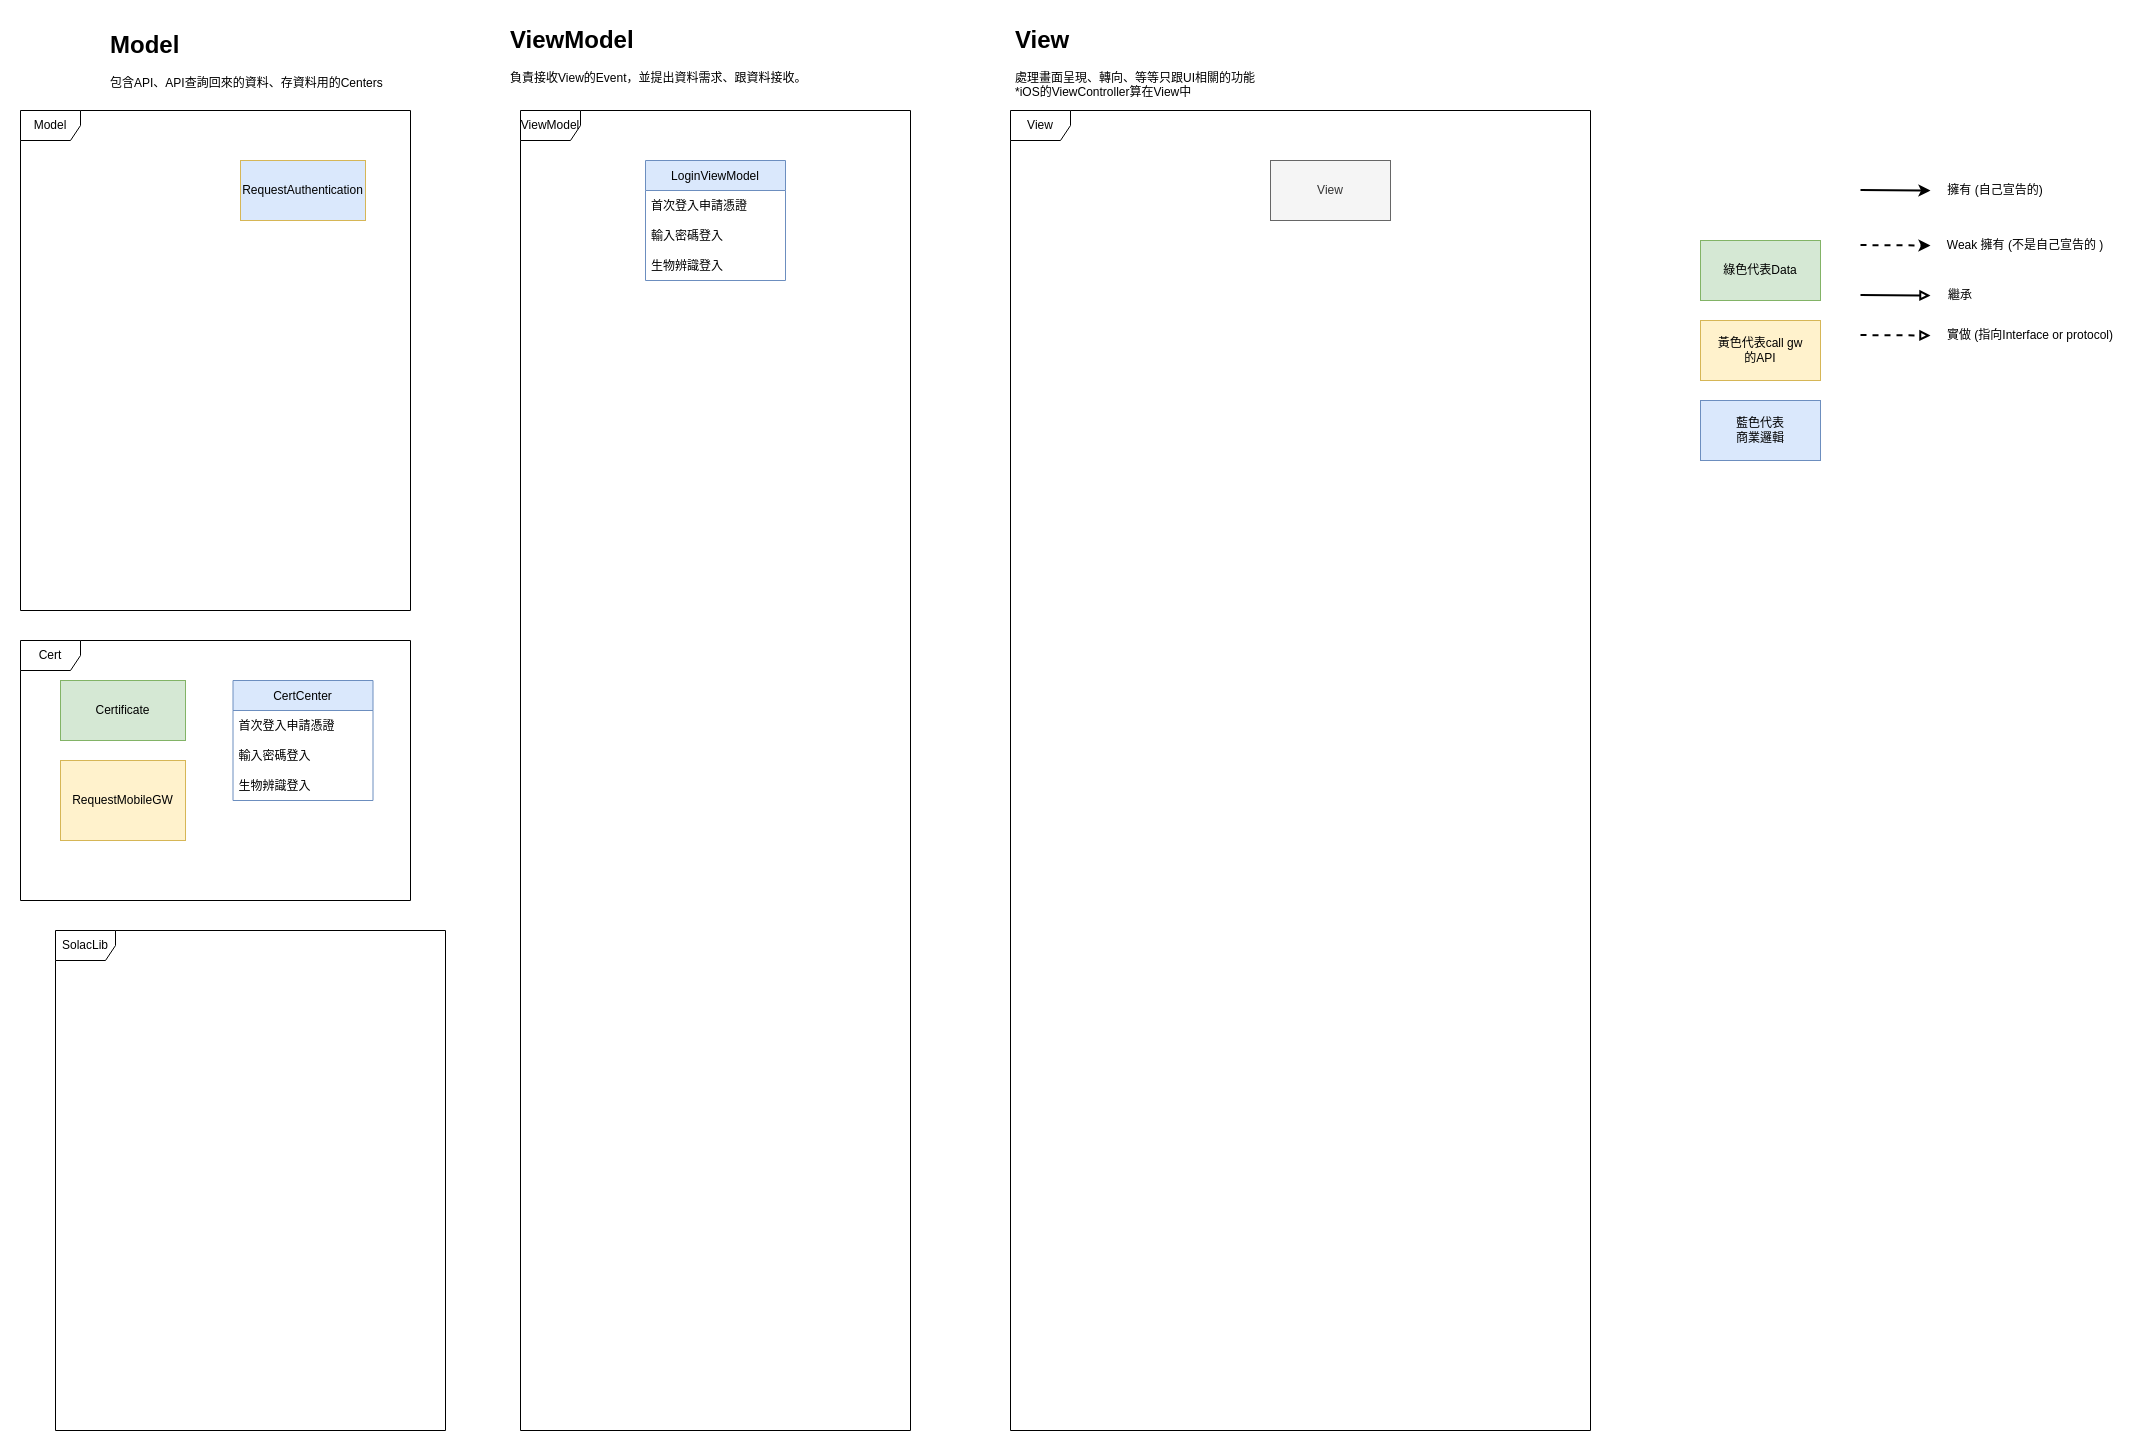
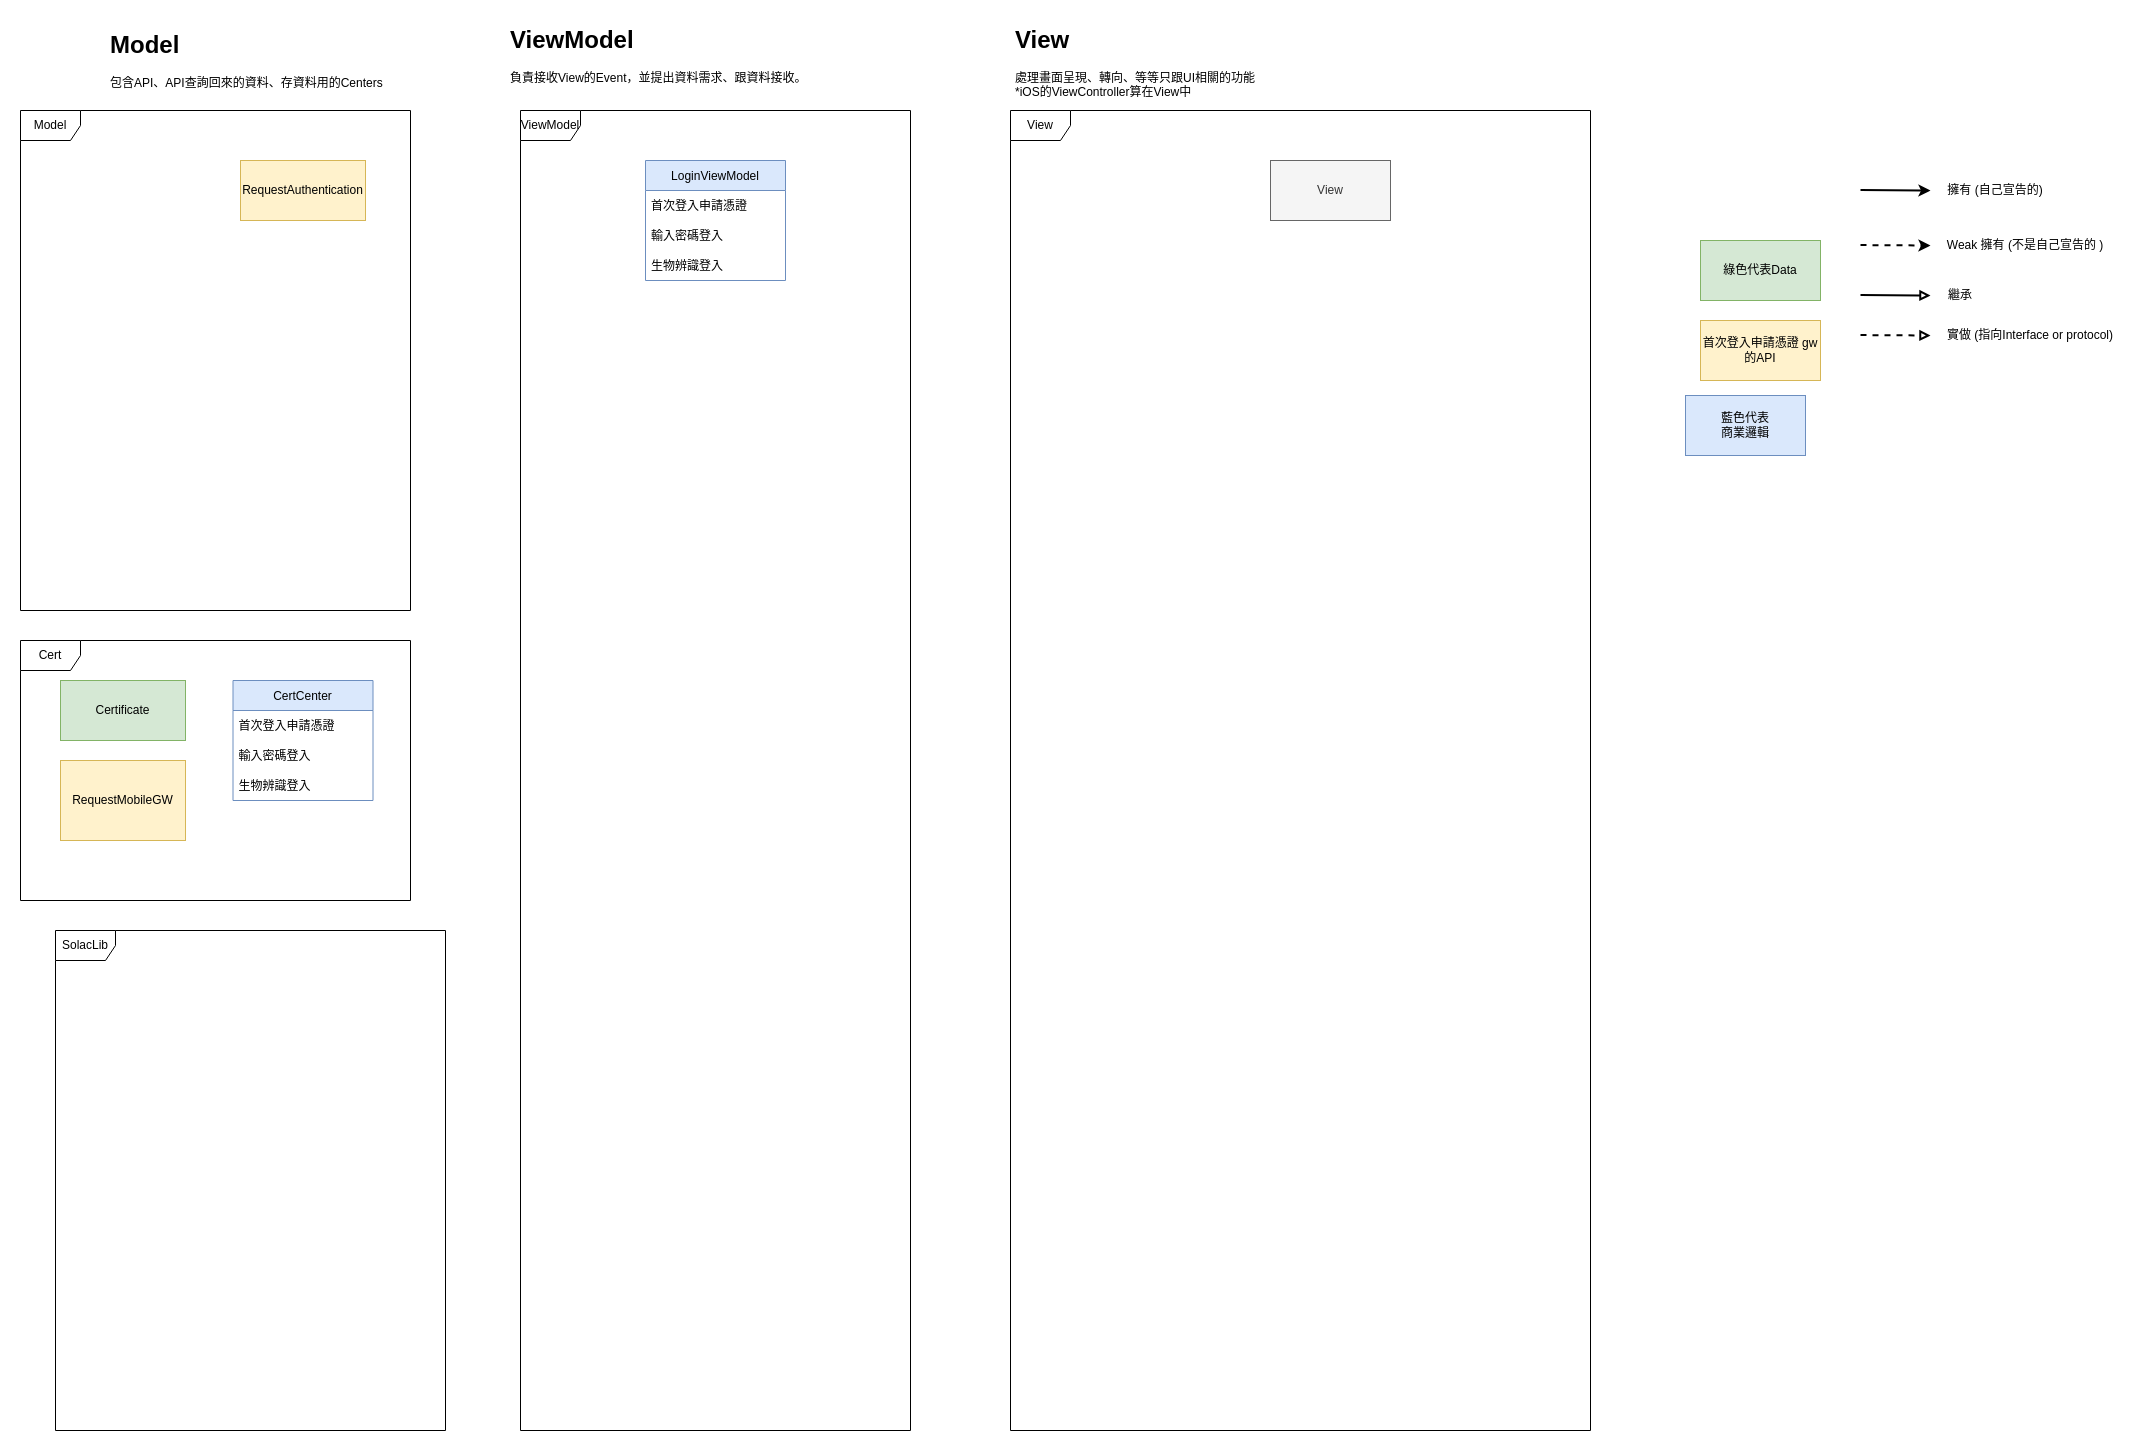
- <mxCell id="11" value="RequestAuthentication" style="rounded=0;whiteSpace=wrap;html=1;fillColor=#dae8fc;strokeColor=#d6b656;" vertex="1" parent="1"><mxGeometry x="240" y="160" width="125" height="60" as="geometry" /></mxCell>
+ <mxCell id="11" value="RequestAuthentication" style="rounded=0;whiteSpace=wrap;html=1;fillColor=#fff2cc;strokeColor=#d6b656;" vertex="1" parent="1"><mxGeometry x="240" y="160" width="125" height="60" as="geometry" /></mxCell>
- <mxCell id="23" value="黃色代表call gw&lt;br&gt;的API" style="rounded=0;whiteSpace=wrap;html=1;fillColor=#fff2cc;strokeColor=#d6b656;" vertex="1" parent="1"><mxGeometry x="1700" y="320" width="120" height="60" as="geometry" /></mxCell>
+ <mxCell id="23" value="首次登入申請憑證 gw&lt;br&gt;的API" style="rounded=0;whiteSpace=wrap;html=1;fillColor=#fff2cc;strokeColor=#d6b656;" vertex="1" parent="1"><mxGeometry x="1700" y="320" width="120" height="60" as="geometry" /></mxCell>
- <mxCell id="24" value="藍色代表&lt;br&gt;商業邏輯" style="rounded=0;whiteSpace=wrap;html=1;fillColor=#dae8fc;strokeColor=#6c8ebf;" vertex="1" parent="1"><mxGeometry x="1700" y="400" width="120" height="60" as="geometry" /></mxCell>
+ <mxCell id="24" value="藍色代表&lt;br&gt;商業邏輯" style="rounded=0;whiteSpace=wrap;html=1;fillColor=#dae8fc;strokeColor=#6c8ebf;" vertex="1" parent="1"><mxGeometry x="1685" y="395" width="120" height="60" as="geometry" /></mxCell>
